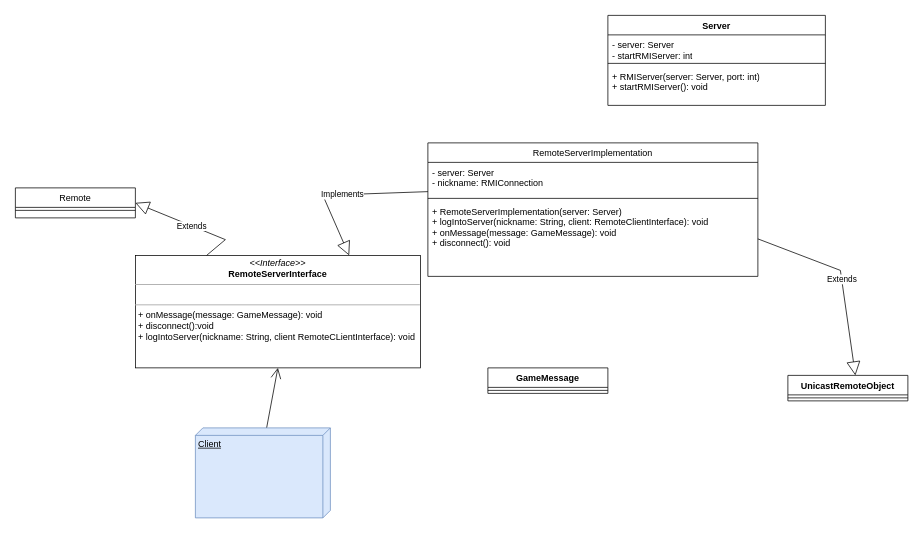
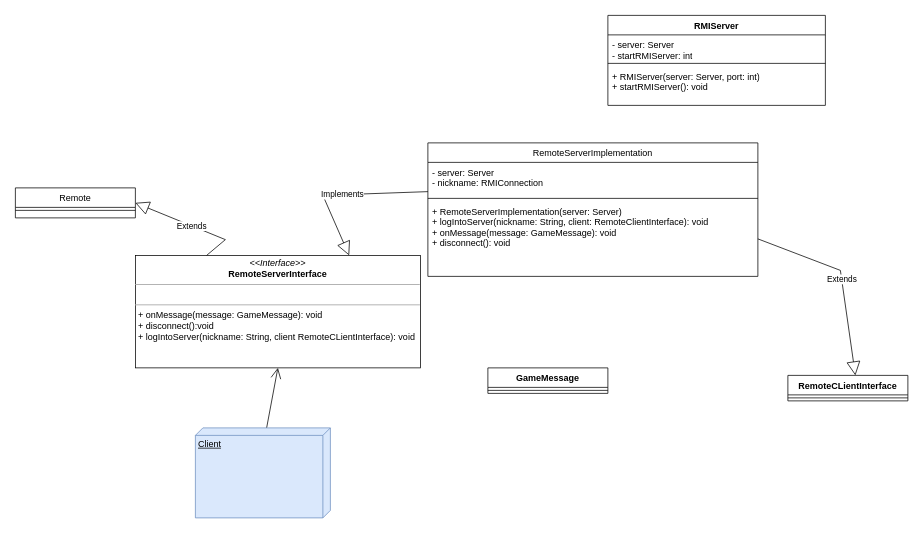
- <mxCell id="18" value="Server" style="swimlane;fontStyle=1;align=center;verticalAlign=top;childLayout=stackLayout;horizontal=1;startSize=26;horizontalStack=0;resizeParent=1;resizeParentMax=0;resizeLast=0;collapsible=1;marginBottom=0;whiteSpace=wrap;html=1;" parent="1" vertex="1"><mxGeometry x="810" y="20" width="290" height="120" as="geometry" /></mxCell>
+ <mxCell id="18" value="RMIServer" style="swimlane;fontStyle=1;align=center;verticalAlign=top;childLayout=stackLayout;horizontal=1;startSize=26;horizontalStack=0;resizeParent=1;resizeParentMax=0;resizeLast=0;collapsible=1;marginBottom=0;whiteSpace=wrap;html=1;" parent="1" vertex="1"><mxGeometry x="810" y="20" width="290" height="120" as="geometry" /></mxCell>
- <mxCell id="16" value="UnicastRemoteObject" style="swimlane;fontStyle=1;align=center;verticalAlign=top;childLayout=stackLayout;horizontal=1;startSize=26;horizontalStack=0;resizeParent=1;resizeParentMax=0;resizeLast=0;collapsible=1;marginBottom=0;whiteSpace=wrap;html=1;" parent="1" vertex="1"><mxGeometry x="1050" y="500" width="160" height="34" as="geometry" /></mxCell>
+ <mxCell id="16" value="RemoteCLientInterface" style="swimlane;fontStyle=1;align=center;verticalAlign=top;childLayout=stackLayout;horizontal=1;startSize=26;horizontalStack=0;resizeParent=1;resizeParentMax=0;resizeLast=0;collapsible=1;marginBottom=0;whiteSpace=wrap;html=1;" parent="1" vertex="1"><mxGeometry x="1050" y="500" width="160" height="34" as="geometry" /></mxCell>
